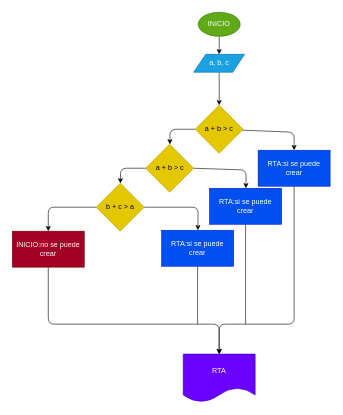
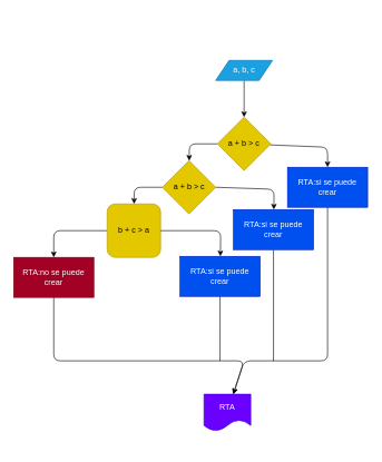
- <mxCell id="3" value="INICIO" style="ellipse;whiteSpace=wrap;html=1;fillColor=#60a917;fontColor=#ffffff;strokeColor=#2D7600;" parent="1" vertex="1"><mxGeometry x="330" y="20" width="70" height="40" as="geometry" /></mxCell>
- <mxCell id="2" value="" style="edgeStyle=none;html=1;" parent="1" source="3" target="5" edge="1"><mxGeometry relative="1" as="geometry" /></mxCell>
- <mxCell id="12" value="b + c &amp;gt; a" style="rhombus;whiteSpace=wrap;html=1;fillColor=#e3c800;fontColor=#000000;strokeColor=#B09500;" vertex="1" parent="1"><mxGeometry x="160" y="305" width="80" height="80" as="geometry" /></mxCell>
+ <mxCell id="12" value="b + c &amp;gt; a" style="whiteSpace=wrap;html=1;fillColor=#e3c800;fontColor=#000000;strokeColor=#B09500;rounded=1;" vertex="1" parent="1"><mxGeometry x="160" y="305" width="80" height="80" as="geometry" /></mxCell>
- <mxCell id="22" value="INICIO:no se puede crear" style="whiteSpace=wrap;html=1;fillColor=#a20025;strokeColor=#6F0000;fontColor=#ffffff;" vertex="1" parent="1"><mxGeometry x="20" y="385" width="120" height="60" as="geometry" /></mxCell>
+ <mxCell id="22" value="RTA:no se puede crear" style="whiteSpace=wrap;html=1;fillColor=#a20025;strokeColor=#6F0000;fontColor=#ffffff;" vertex="1" parent="1"><mxGeometry x="20" y="385" width="120" height="60" as="geometry" /></mxCell>
- <mxCell id="23" value="RTA" style="shape=document;whiteSpace=wrap;html=1;boundedLbl=1;fillColor=#6a00ff;strokeColor=#3700CC;fontColor=#ffffff;" vertex="1" parent="1"><mxGeometry x="305" y="590" width="120" height="80" as="geometry" /></mxCell>
+ <mxCell id="23" value="RTA" style="shape=document;whiteSpace=wrap;html=1;boundedLbl=1;fillColor=#6a00ff;strokeColor=#3700CC;fontColor=#ffffff;" vertex="1" parent="1"><mxGeometry x="305" y="590" width="70" height="55" as="geometry" /></mxCell>
